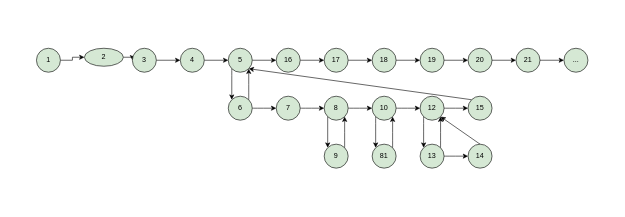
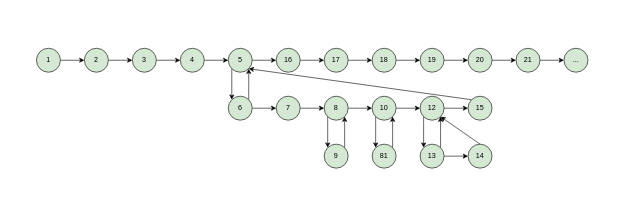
- <mxCell id="5" value="2" style="ellipse;whiteSpace=wrap;html=1;aspect=fixed;fillColor=#d5e8d4;strokeColor=default;" vertex="1" parent="1"><mxGeometry x="140" y="80" width="65" height="30" as="geometry" /></mxCell>
+ <mxCell id="5" value="2" style="ellipse;whiteSpace=wrap;html=1;aspect=fixed;fillColor=#d5e8d4;strokeColor=default;" vertex="1" parent="1"><mxGeometry x="140" y="80" width="40" height="40" as="geometry" /></mxCell>
